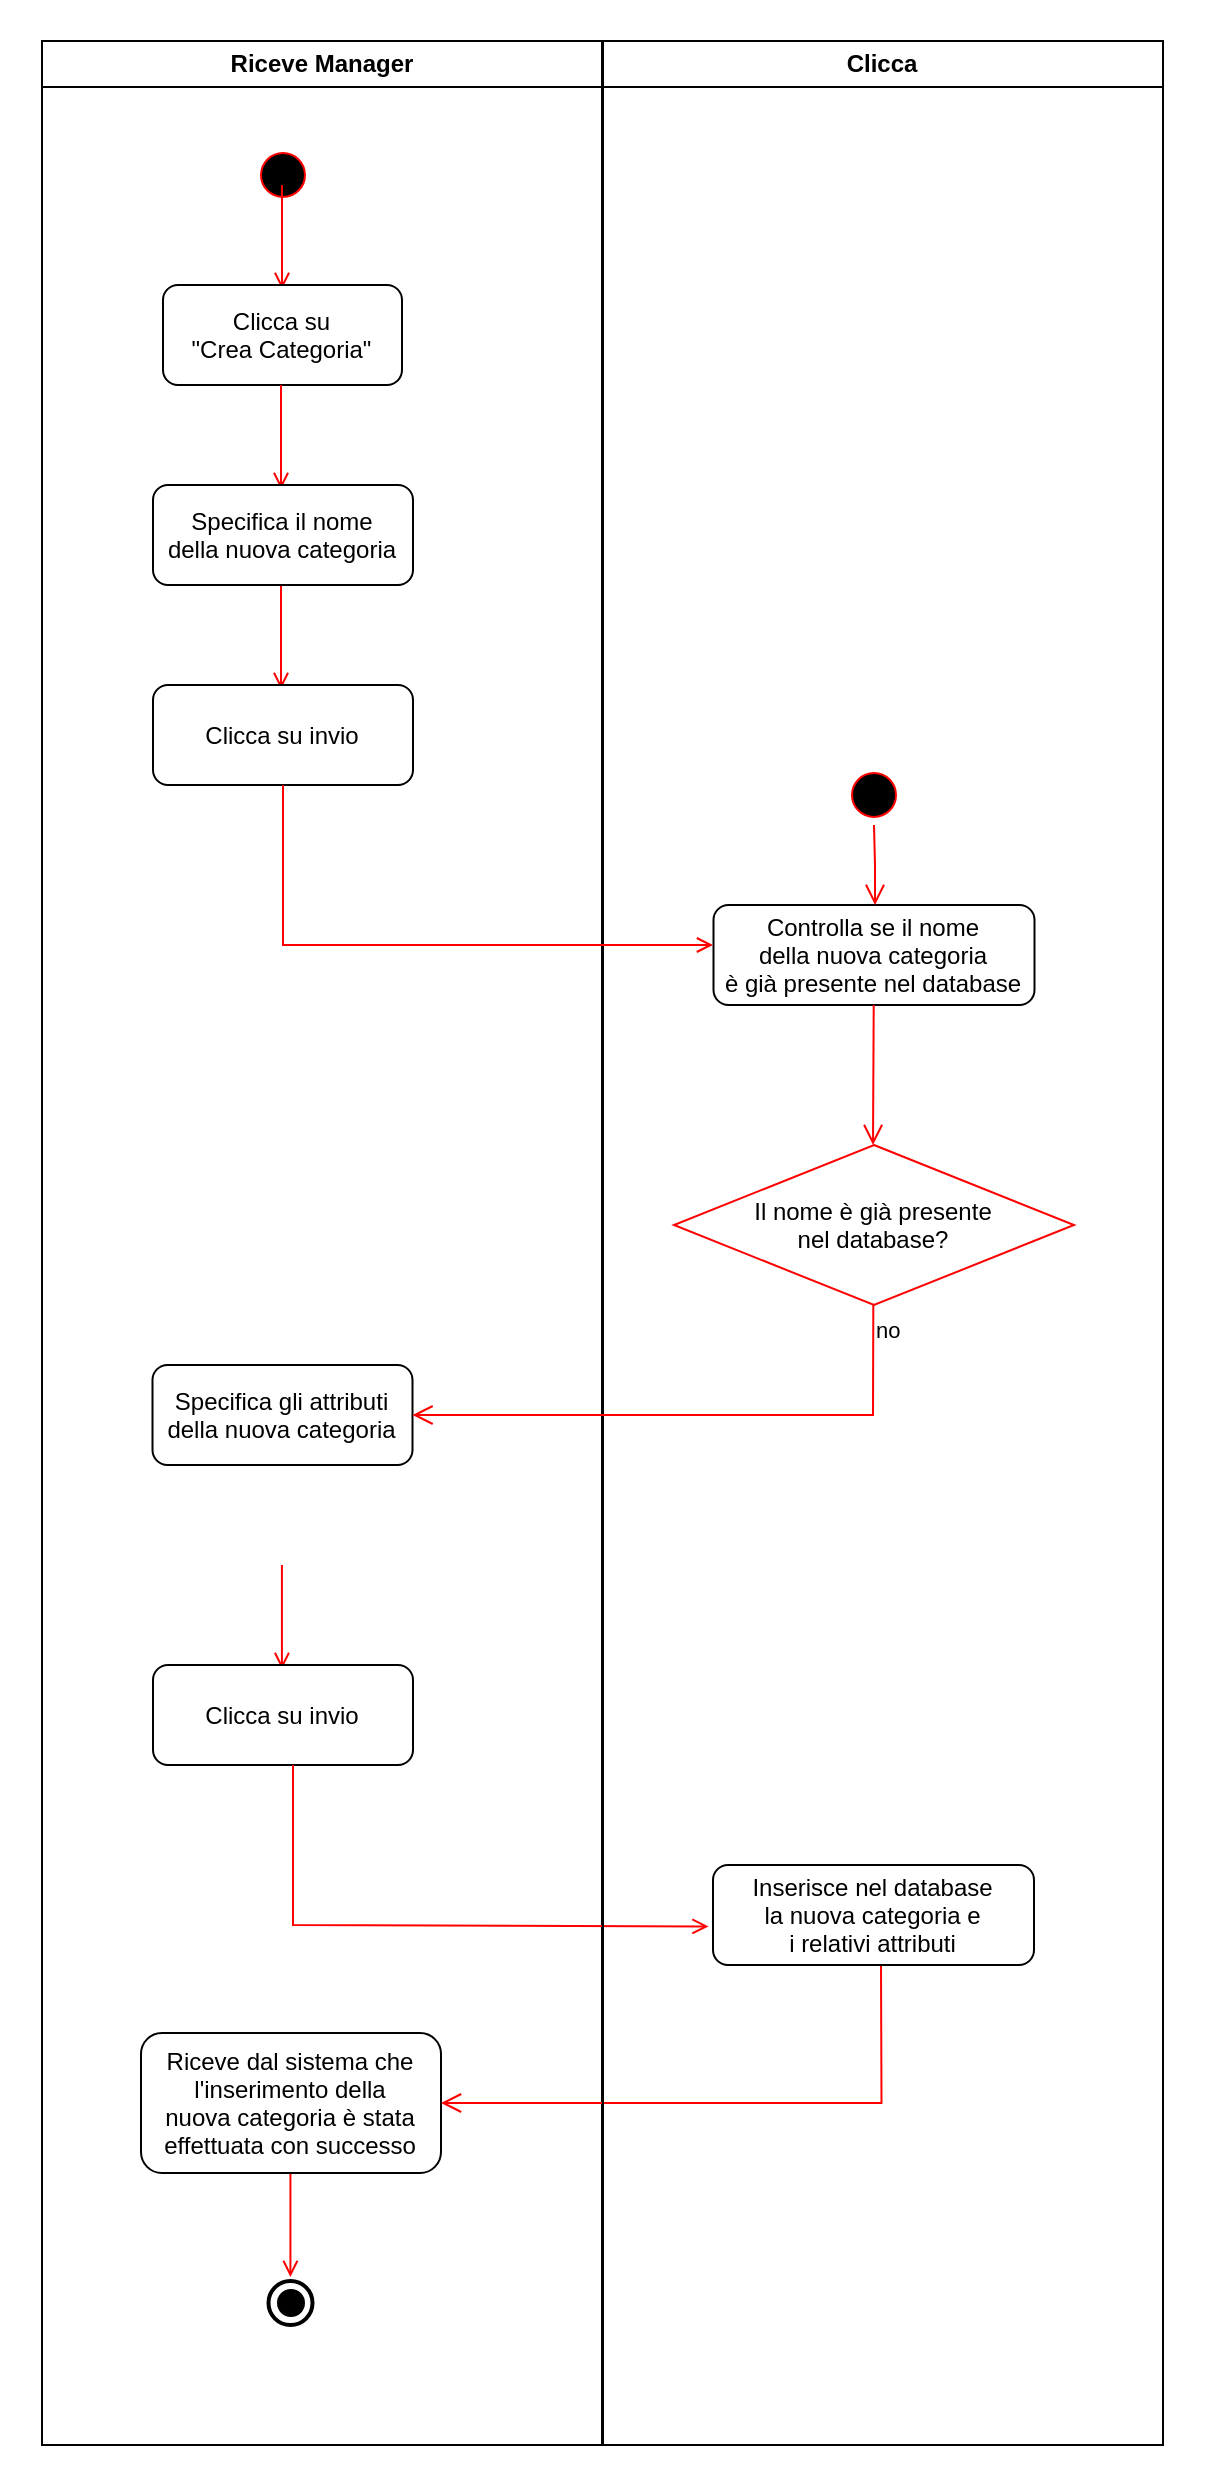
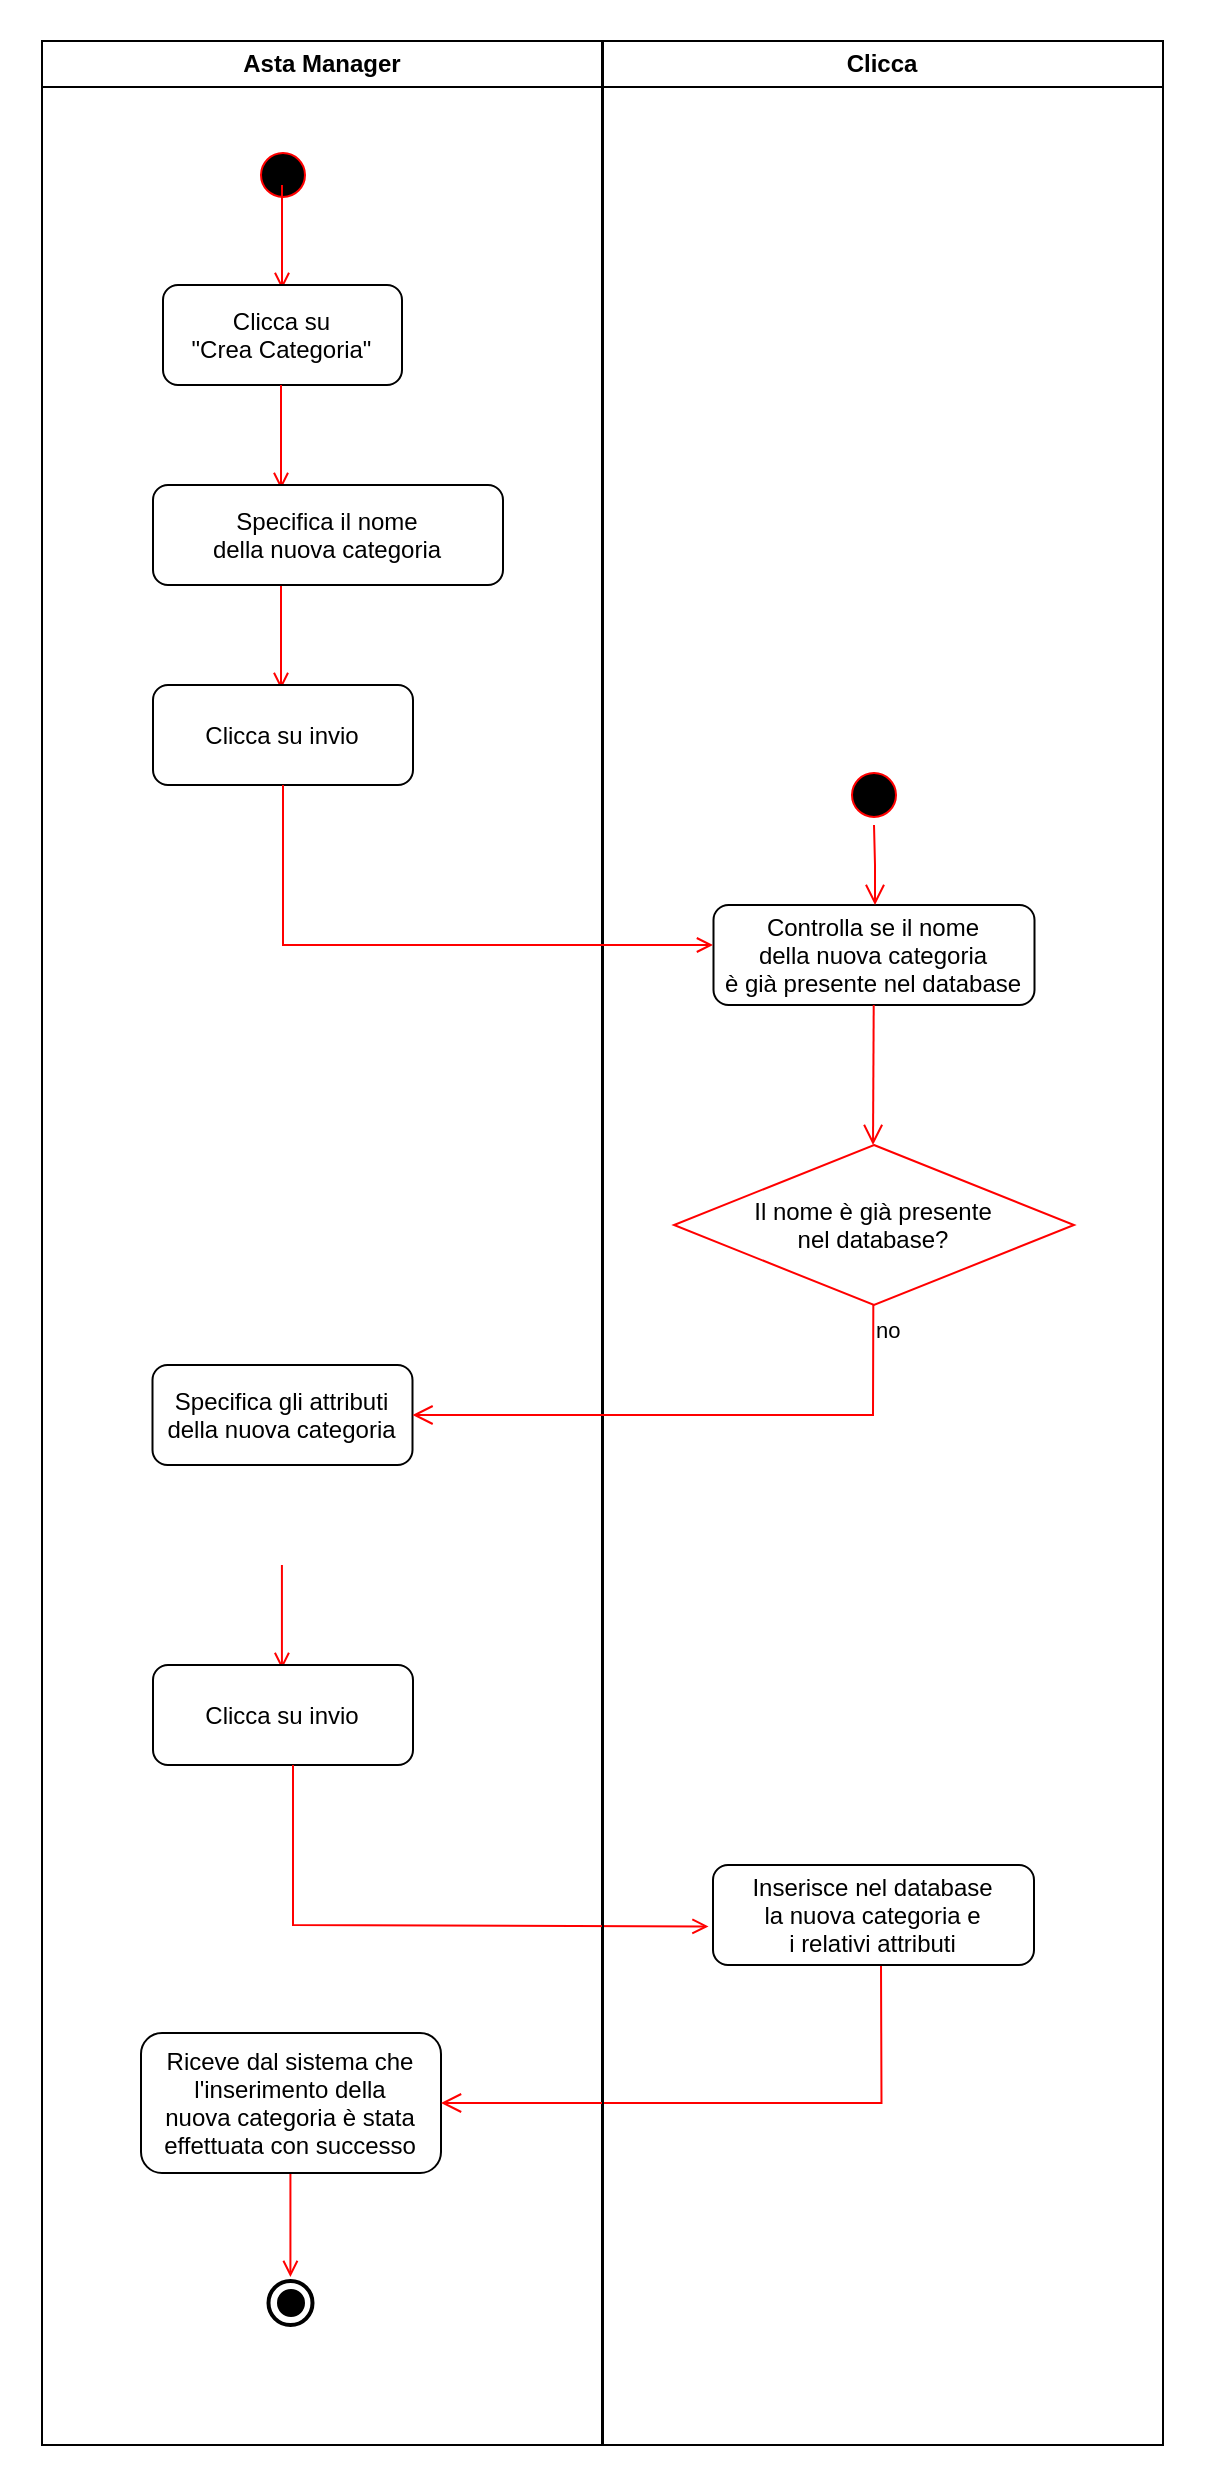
- <mxCell id="2" value="Riceve Manager" style="swimlane;whiteSpace=wrap;startSize=23;fillColor=#FFFFFF;" parent="1" vertex="1"><mxGeometry x="20.5" y="20" width="280" height="1202" as="geometry" /></mxCell>
+ <mxCell id="2" value="Asta Manager" style="swimlane;whiteSpace=wrap;startSize=23;fillColor=#FFFFFF;" parent="1" vertex="1"><mxGeometry x="20.5" y="20" width="280" height="1202" as="geometry" /></mxCell>
- <mxCell id="25" value="Specifica il nome&#10;della nuova categoria" style="rounded=1;" vertex="1" parent="1"><mxGeometry x="76" y="242" width="130" height="50" as="geometry" /></mxCell>
+ <mxCell id="25" value="Specifica il nome&#10;della nuova categoria" style="rounded=1;" vertex="1" parent="1"><mxGeometry x="76" y="242" width="175" height="50" as="geometry" /></mxCell>
